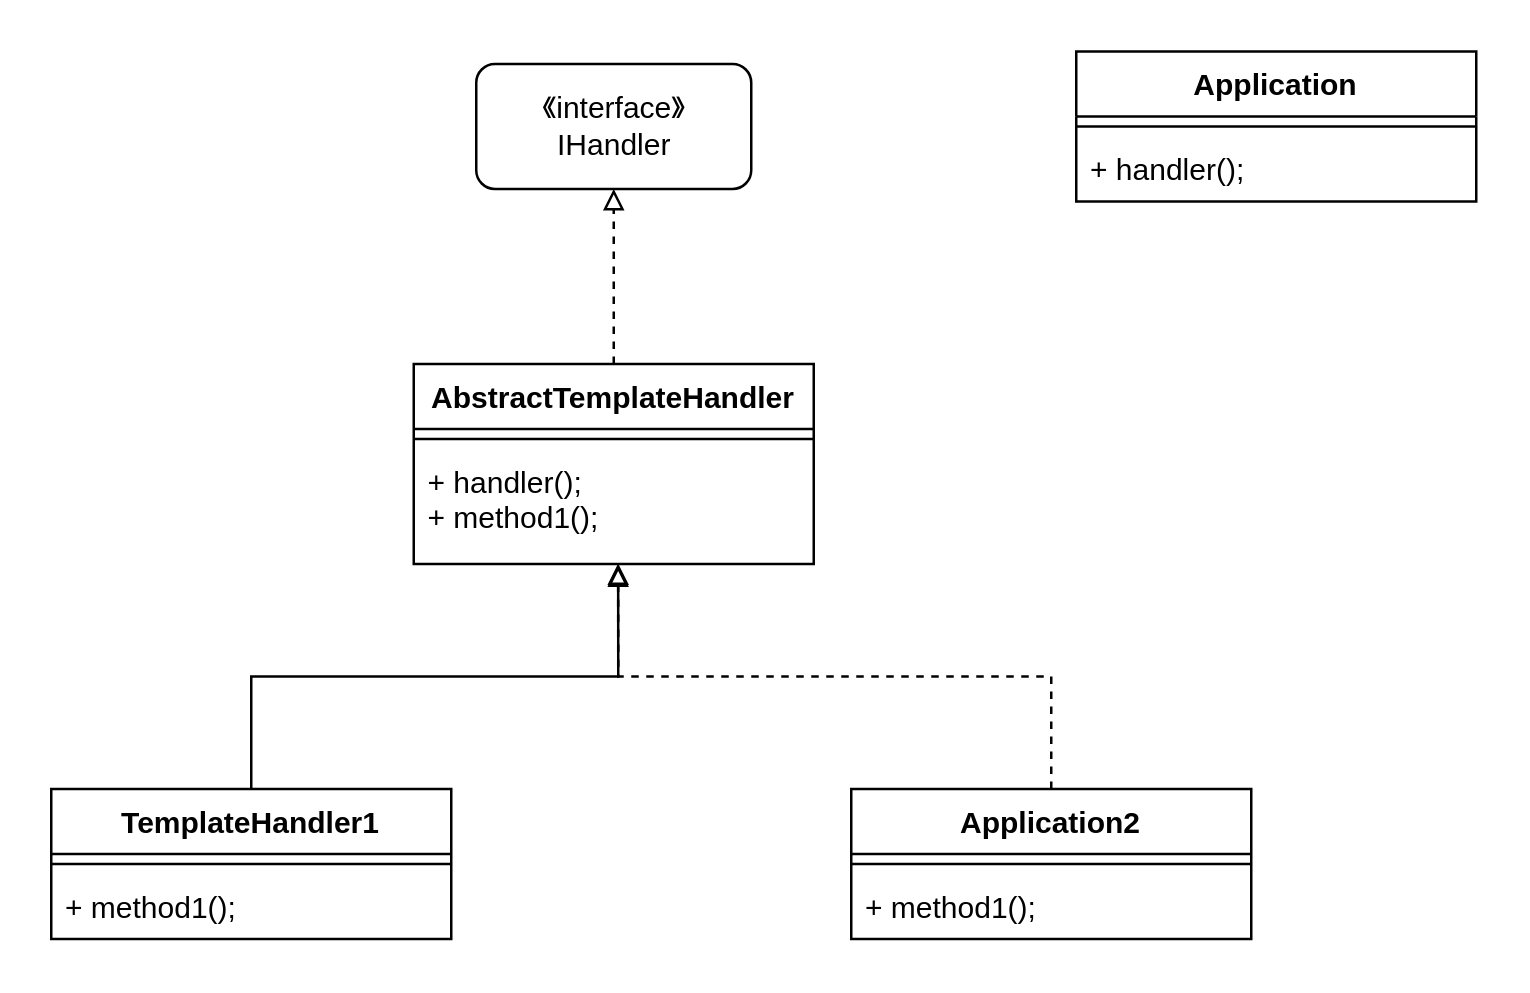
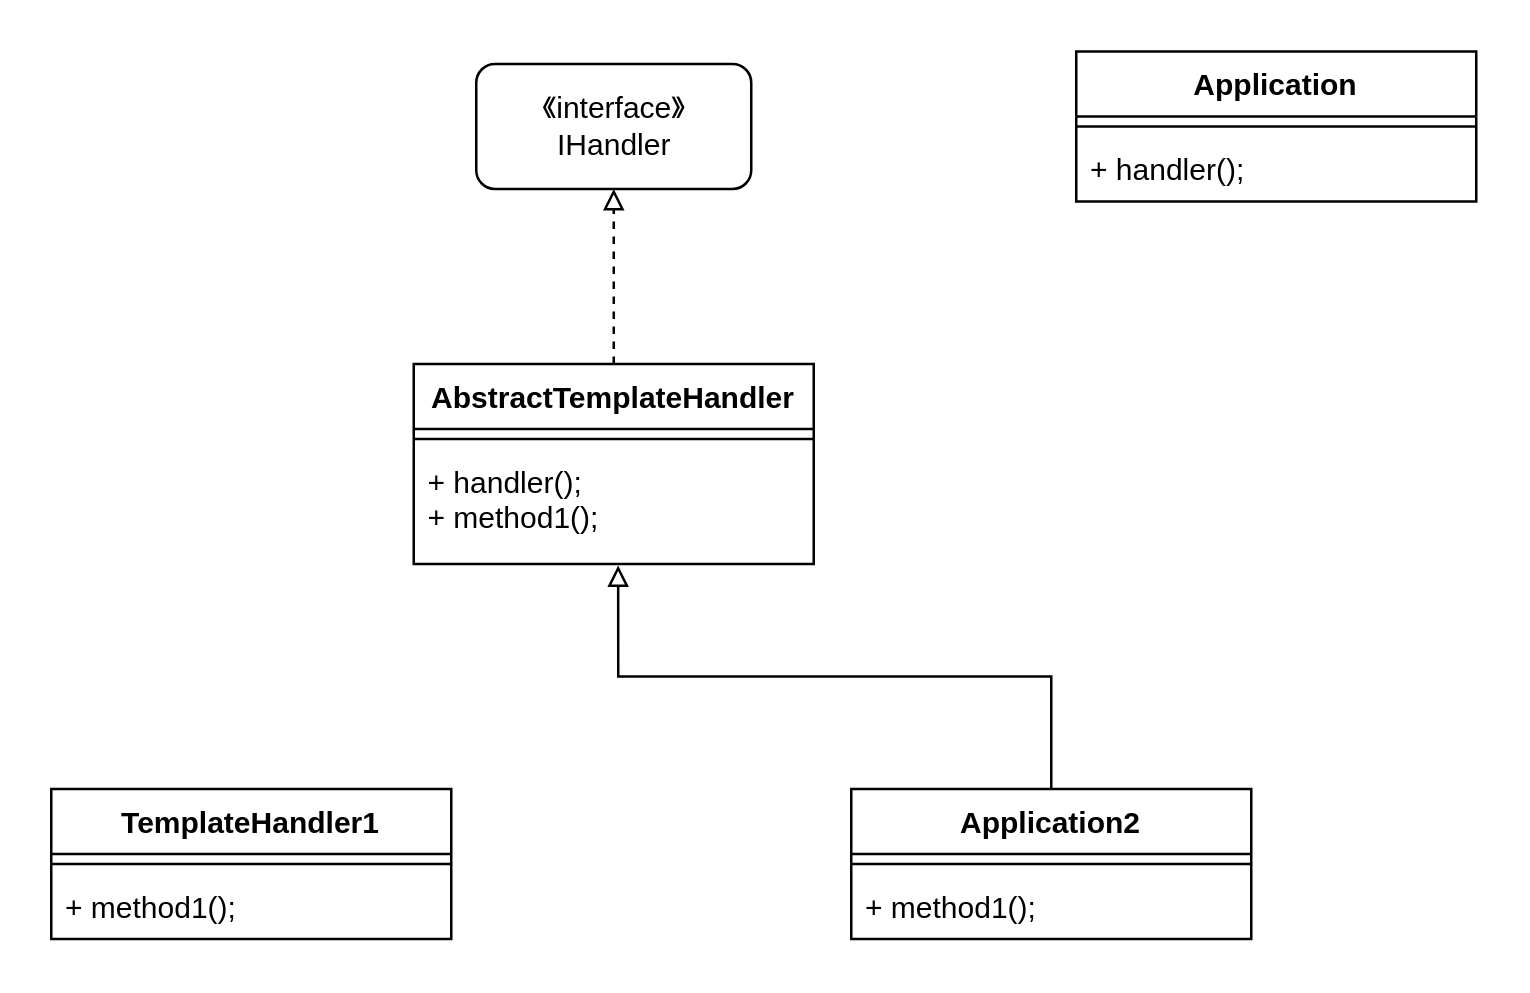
- <mxCell id="7" style="edgeStyle=orthogonalEdgeStyle;rounded=0;orthogonalLoop=1;jettySize=auto;html=1;entryX=0.511;entryY=0.996;entryDx=0;entryDy=0;entryPerimeter=0;endArrow=block;endFill=0;" edge="1" parent="1" source="8" target="6"><mxGeometry relative="1" as="geometry" /></mxCell>
- <mxCell id="11" style="edgeStyle=orthogonalEdgeStyle;rounded=0;orthogonalLoop=1;jettySize=auto;html=1;entryX=0.511;entryY=1.013;entryDx=0;entryDy=0;entryPerimeter=0;endArrow=block;endFill=0;dashed=1;" edge="1" parent="1" source="12" target="6"><mxGeometry relative="1" as="geometry" /></mxCell>
+ <mxCell id="11" style="edgeStyle=orthogonalEdgeStyle;rounded=0;orthogonalLoop=1;jettySize=auto;html=1;entryX=0.511;entryY=1.013;entryDx=0;entryDy=0;entryPerimeter=0;endArrow=block;endFill=0;" edge="1" parent="1" source="12" target="6"><mxGeometry relative="1" as="geometry" /></mxCell>
